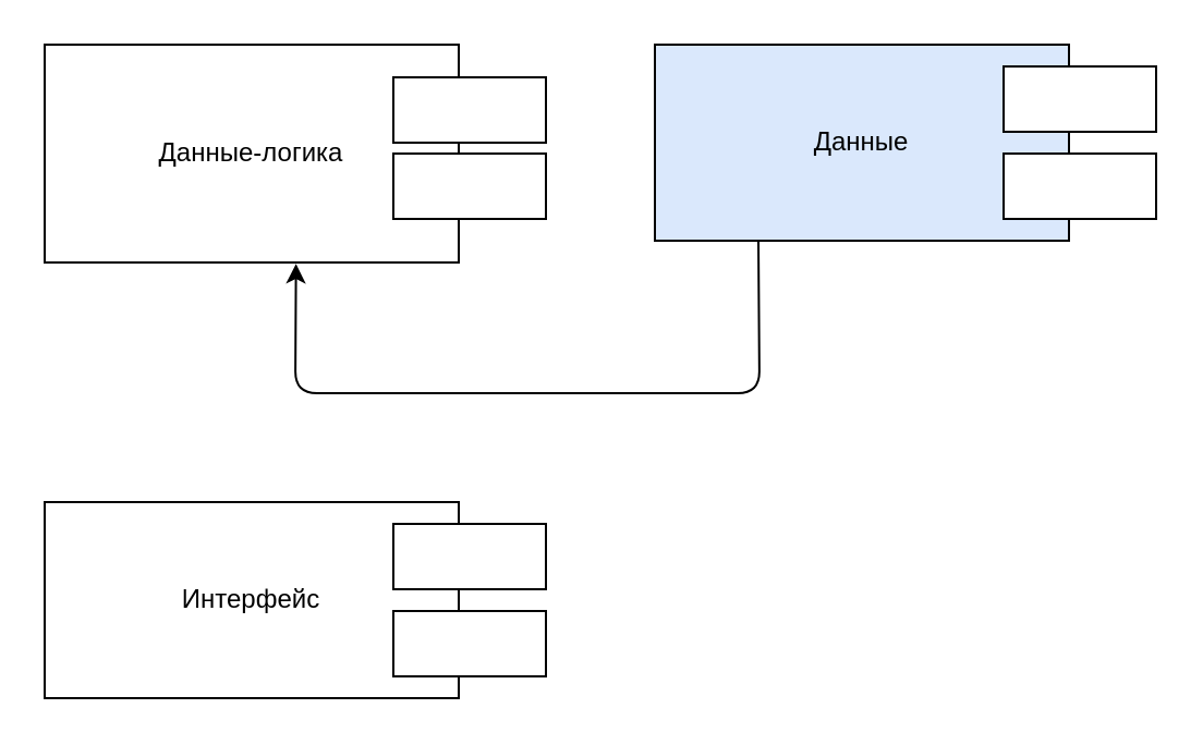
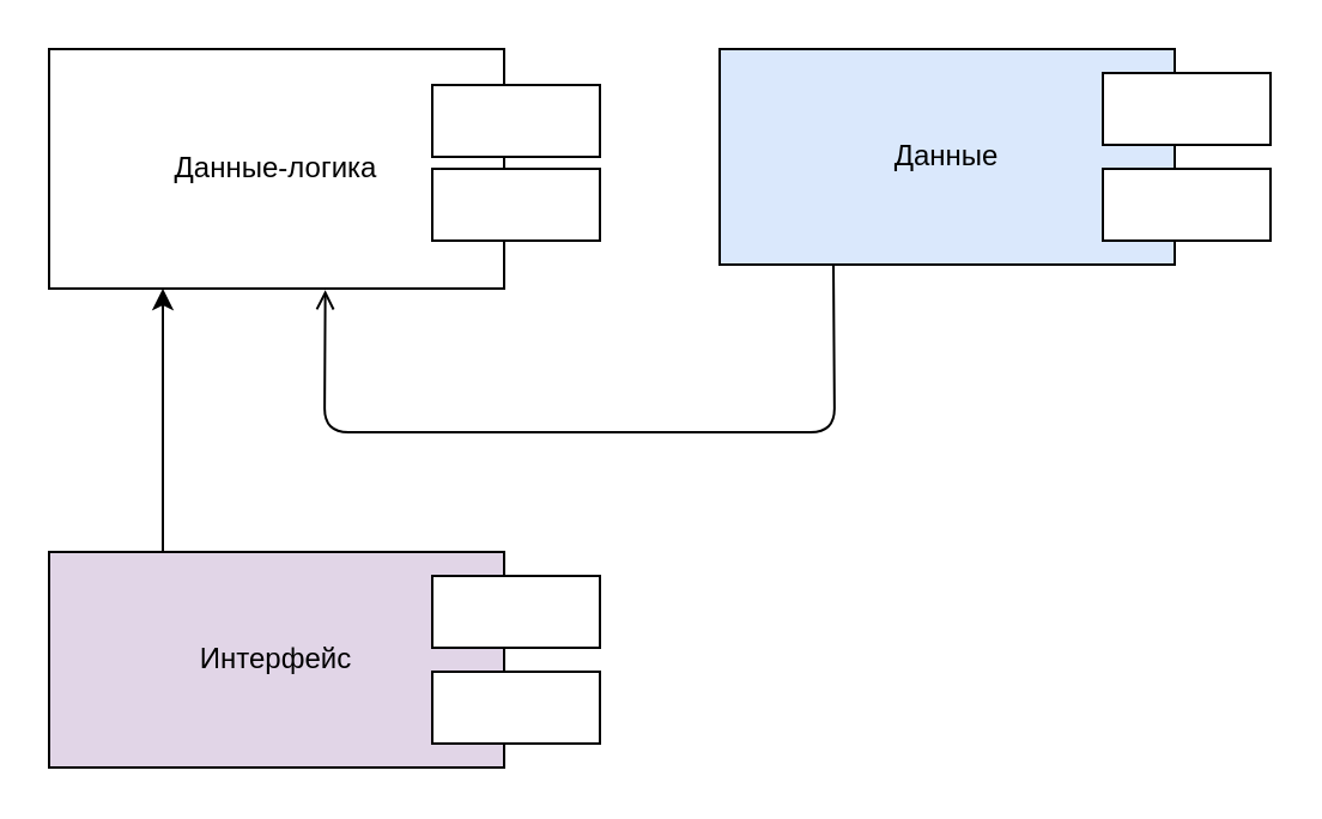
- <mxCell id="9" style="edgeStyle=none;html=1;exitX=0.25;exitY=1;exitDx=0;exitDy=0;entryX=0.607;entryY=1.006;entryDx=0;entryDy=0;entryPerimeter=0;" edge="1" parent="1" source="10" target="2"><mxGeometry relative="1" as="geometry"><mxPoint x="190" y="180" as="targetPoint" /><Array as="points"><mxPoint x="348" y="180" /><mxPoint x="135" y="180" /></Array></mxGeometry></mxCell>
+ <mxCell id="9" style="edgeStyle=none;html=1;exitX=0.25;exitY=1;exitDx=0;exitDy=0;entryX=0.607;entryY=1.006;entryDx=0;entryDy=0;entryPerimeter=0;endArrow=open;" edge="1" parent="1" source="10" target="2"><mxGeometry relative="1" as="geometry"><mxPoint x="190" y="180" as="targetPoint" /><Array as="points"><mxPoint x="348" y="180" /><mxPoint x="135" y="180" /></Array></mxGeometry></mxCell>
+ <mxCell id="5" style="edgeStyle=none;html=1;exitX=0.25;exitY=0;exitDx=0;exitDy=0;entryX=0.25;entryY=1;entryDx=0;entryDy=0;" edge="1" parent="1" source="6" target="2"><mxGeometry relative="1" as="geometry" /></mxCell>
- <mxCell id="6" value="Интерфейс" style="rounded=0;whiteSpace=wrap;html=1;" vertex="1" parent="1"><mxGeometry x="20" y="230" width="190" height="90" as="geometry" /></mxCell>
+ <mxCell id="6" value="Интерфейс" style="rounded=0;whiteSpace=wrap;html=1;fillColor=#e1d5e7;" vertex="1" parent="1"><mxGeometry x="20" y="230" width="190" height="90" as="geometry" /></mxCell>
